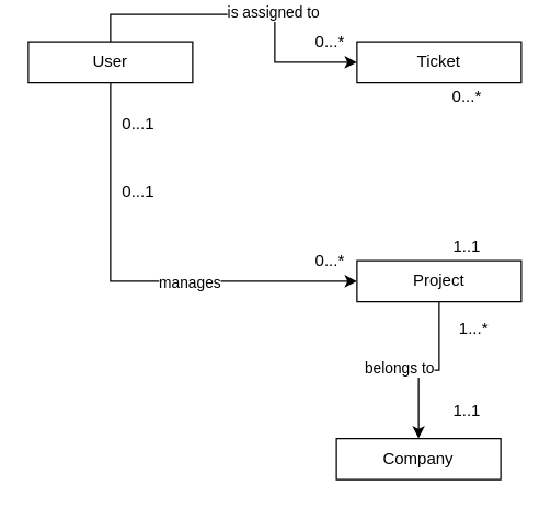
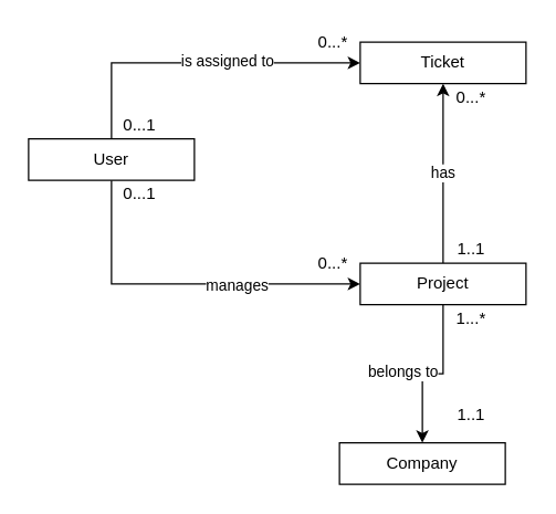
- <mxCell id="6" value="User" style="rounded=0;whiteSpace=wrap;html=1;" vertex="1" parent="1"><mxGeometry x="20" y="30" width="120" height="30" as="geometry" /></mxCell>
+ <mxCell id="6" value="User" style="rounded=0;whiteSpace=wrap;html=1;" vertex="1" parent="1"><mxGeometry x="20" y="100" width="120" height="30" as="geometry" /></mxCell>
+ <mxCell id="10" value="has" style="edgeStyle=orthogonalEdgeStyle;rounded=0;orthogonalLoop=1;jettySize=auto;html=1;entryX=0.5;entryY=1;entryDx=0;entryDy=0;exitX=0.5;exitY=0;exitDx=0;exitDy=0;" edge="1" parent="1" source="11" target="12"><mxGeometry relative="1" as="geometry"><Array as="points"><mxPoint x="320" y="80" /><mxPoint x="320" y="80" /></Array></mxGeometry></mxCell>
- <mxCell id="13" value="1...*" style="text;html=1;align=center;verticalAlign=middle;resizable=0;points=[];autosize=1;strokeColor=none;fillColor=none;" vertex="1" parent="1"><mxGeometry x="325" y="230" width="40" height="20" as="geometry" /></mxCell>
+ <mxCell id="13" value="1...*" style="text;html=1;align=center;verticalAlign=middle;resizable=0;points=[];autosize=1;strokeColor=none;fillColor=none;" vertex="1" parent="1"><mxGeometry x="320" y="220" width="40" height="20" as="geometry" /></mxCell>
